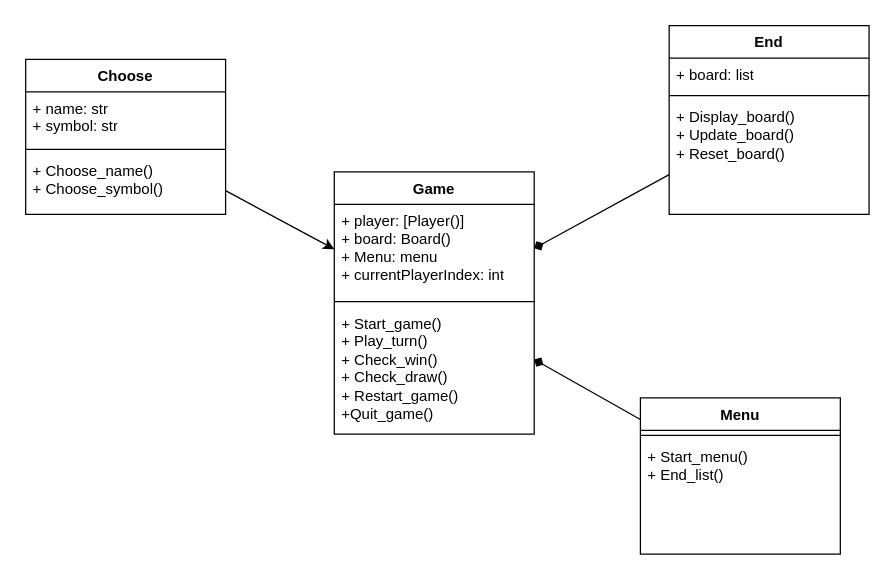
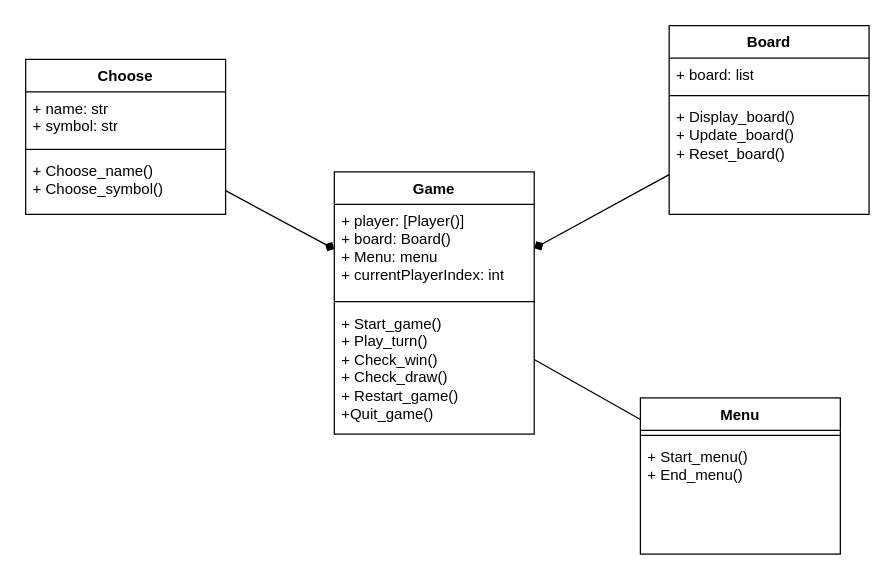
- <mxCell id="2" value="End" style="swimlane;fontStyle=1;align=center;verticalAlign=top;childLayout=stackLayout;horizontal=1;startSize=26;horizontalStack=0;resizeParent=1;resizeParentMax=0;resizeLast=0;collapsible=1;marginBottom=0;whiteSpace=wrap;html=1;" vertex="1" parent="1"><mxGeometry x="535" y="20" width="160" height="151" as="geometry" /></mxCell>
+ <mxCell id="2" value="Board" style="swimlane;fontStyle=1;align=center;verticalAlign=top;childLayout=stackLayout;horizontal=1;startSize=26;horizontalStack=0;resizeParent=1;resizeParentMax=0;resizeLast=0;collapsible=1;marginBottom=0;whiteSpace=wrap;html=1;" vertex="1" parent="1"><mxGeometry x="535" y="20" width="160" height="151" as="geometry" /></mxCell>
- <mxCell id="19" value="" style="endArrow=classic;html=1;rounded=0;endFill=1;" edge="1" parent="1" source="6" target="13"><mxGeometry width="50" height="50" relative="1" as="geometry"><mxPoint x="189" y="125" as="sourcePoint" /><mxPoint x="297" y="66" as="targetPoint" /></mxGeometry></mxCell>
+ <mxCell id="19" value="" style="endArrow=diamond;html=1;rounded=0;endFill=1;" edge="1" parent="1" source="6" target="13"><mxGeometry width="50" height="50" relative="1" as="geometry"><mxPoint x="189" y="125" as="sourcePoint" /><mxPoint x="297" y="66" as="targetPoint" /></mxGeometry></mxCell>
- <mxCell id="18" value="" style="endArrow=diamond;html=1;rounded=0;endFill=1;" edge="1" parent="1" source="10" target="13"><mxGeometry width="50" height="50" relative="1" as="geometry"><mxPoint x="442" y="255.77" as="sourcePoint" /><mxPoint x="550" y="196.77" as="targetPoint" /></mxGeometry></mxCell>
+ <mxCell id="18" value="" style="endArrow=none;html=1;rounded=0;endFill=1;" edge="1" parent="1" source="10" target="13"><mxGeometry width="50" height="50" relative="1" as="geometry"><mxPoint x="442" y="255.77" as="sourcePoint" /><mxPoint x="550" y="196.77" as="targetPoint" /></mxGeometry></mxCell>
- <mxCell id="12" value="+ Start_menu()&lt;br&gt;+ End_list()&amp;nbsp;" style="text;strokeColor=none;fillColor=none;align=left;verticalAlign=top;spacingLeft=4;spacingRight=4;overflow=hidden;rotatable=0;points=[[0,0.5],[1,0.5]];portConstraint=eastwest;whiteSpace=wrap;html=1;" vertex="1" parent="10"><mxGeometry y="34" width="160" height="91" as="geometry" /></mxCell>
+ <mxCell id="12" value="+ Start_menu()&lt;br&gt;+ End_menu()&amp;nbsp;" style="text;strokeColor=none;fillColor=none;align=left;verticalAlign=top;spacingLeft=4;spacingRight=4;overflow=hidden;rotatable=0;points=[[0,0.5],[1,0.5]];portConstraint=eastwest;whiteSpace=wrap;html=1;" vertex="1" parent="10"><mxGeometry y="34" width="160" height="91" as="geometry" /></mxCell>
